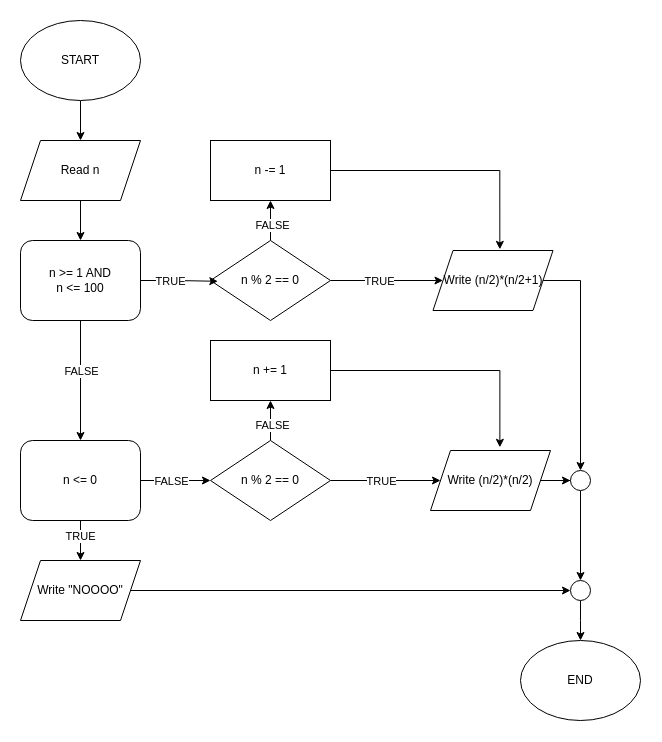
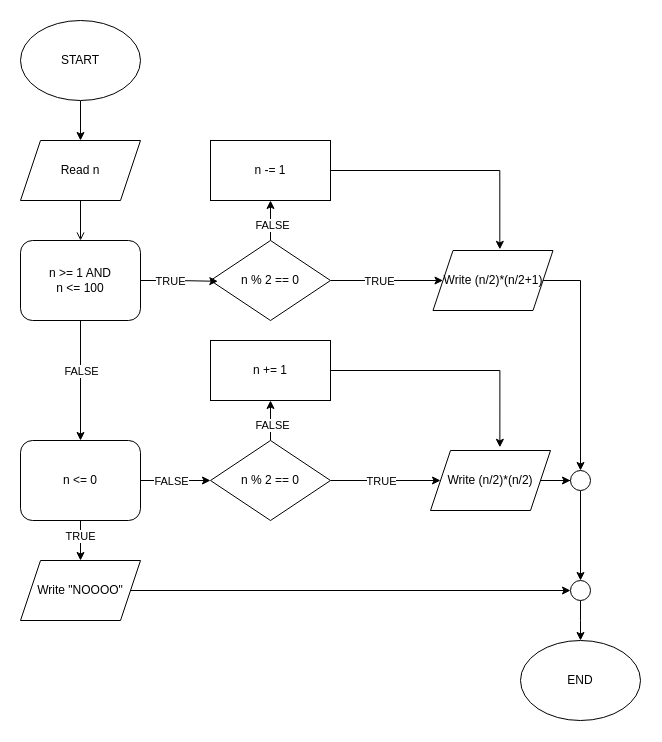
- <mxCell id="4" style="edgeStyle=orthogonalEdgeStyle;rounded=0;orthogonalLoop=1;jettySize=auto;html=1;entryX=0.5;entryY=0;entryDx=0;entryDy=0;" edge="1" parent="1" source="5" target="8"><mxGeometry relative="1" as="geometry" /></mxCell>
+ <mxCell id="4" style="edgeStyle=orthogonalEdgeStyle;rounded=0;orthogonalLoop=1;jettySize=auto;html=1;entryX=0.5;entryY=0;entryDx=0;entryDy=0;endArrow=open;" edge="1" parent="1" source="5" target="8"><mxGeometry relative="1" as="geometry" /></mxCell>
